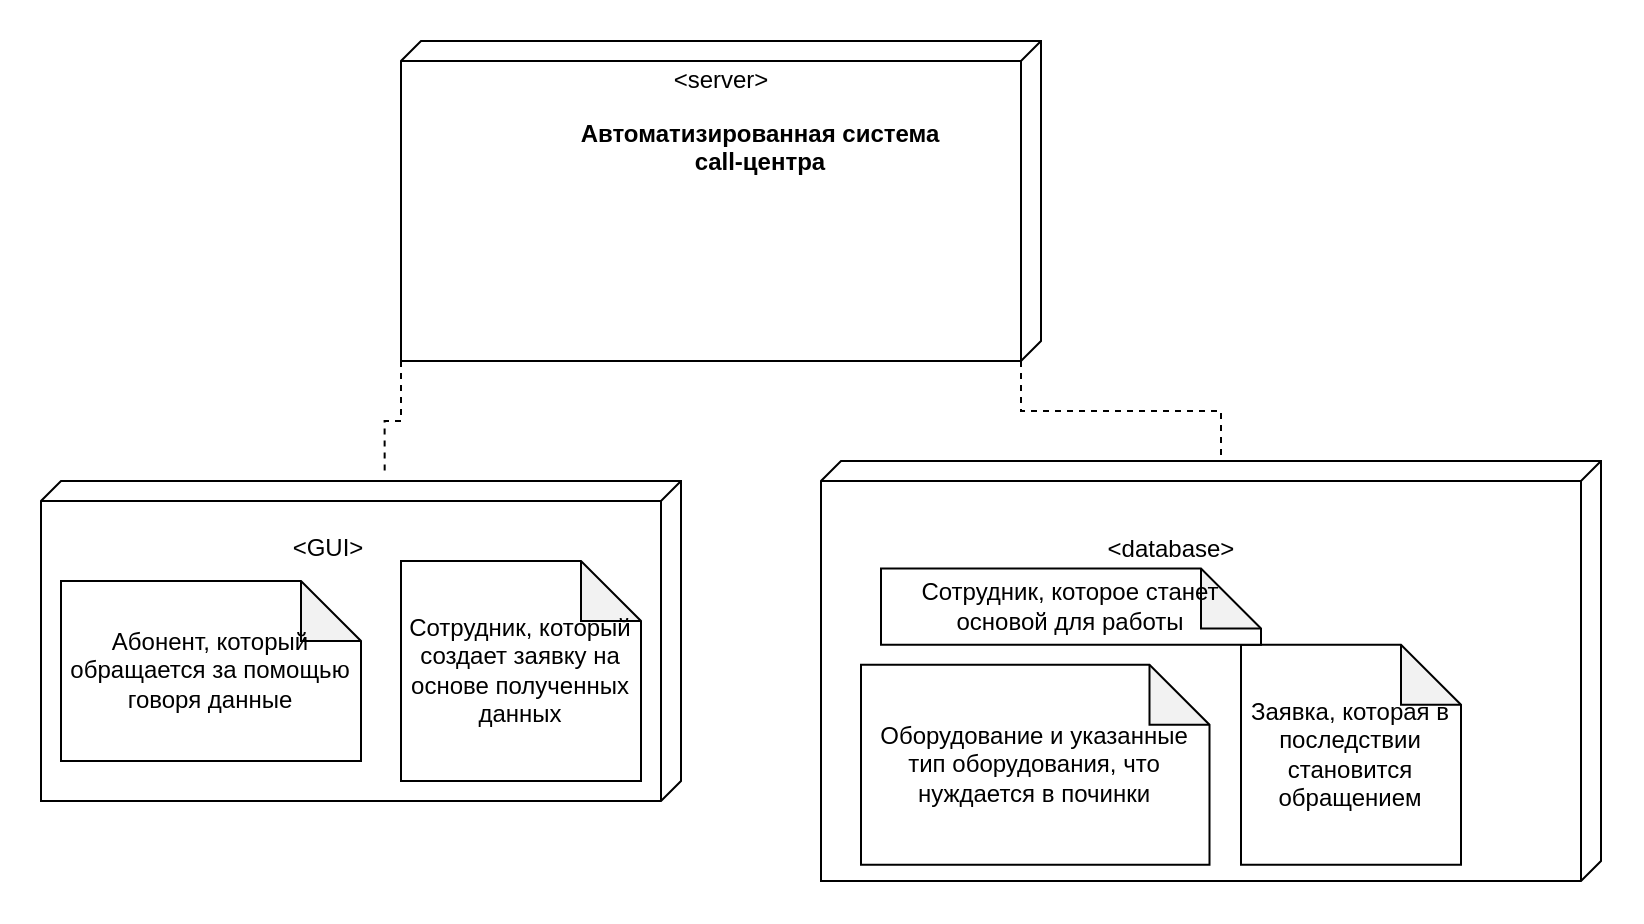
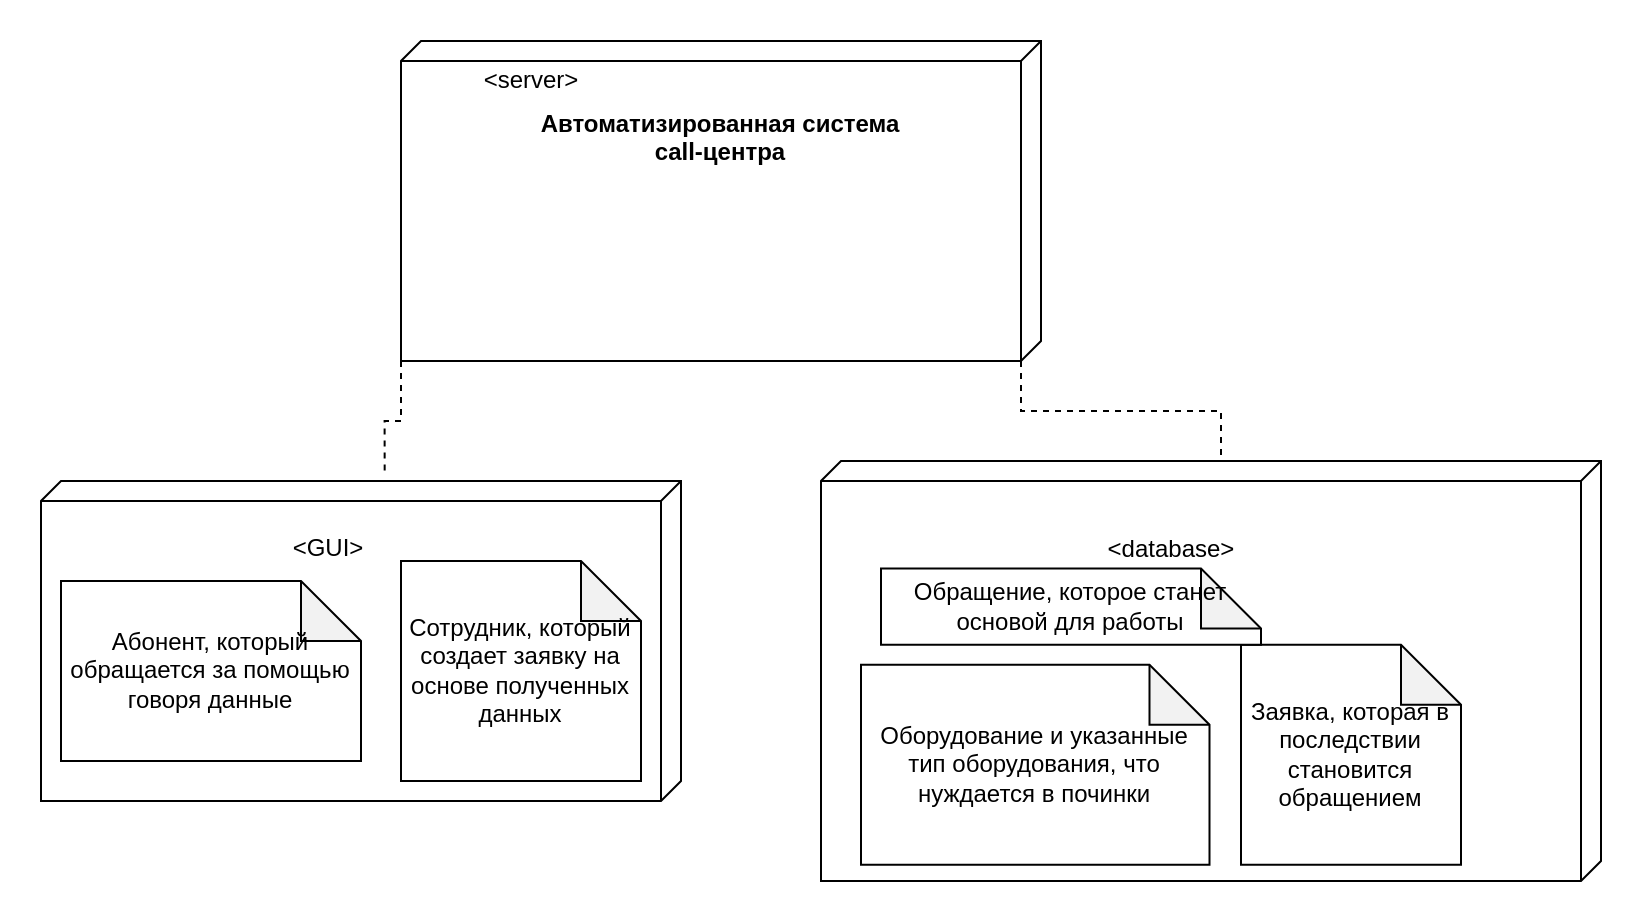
- <mxCell id="5" value="&amp;lt;server&amp;gt;" style="text;html=1;align=center;verticalAlign=middle;resizable=0;points=[];autosize=1;" parent="2" vertex="1"><mxGeometry x="130" y="10" width="60" height="20" as="geometry" /></mxCell>
+ <mxCell id="5" value="&amp;lt;server&amp;gt;" style="text;html=1;align=center;verticalAlign=middle;resizable=0;points=[];autosize=1;" parent="2" vertex="1"><mxGeometry x="35" y="10" width="60" height="20" as="geometry" /></mxCell>
- <mxCell id="4" value="Автоматизированная система&#10;call-центра&#10;" style="text;align=center;fontStyle=1;verticalAlign=middle;spacingLeft=3;spacingRight=3;strokeColor=none;rotatable=0;points=[[0,0.5],[1,0.5]];portConstraint=eastwest;" parent="2" vertex="1"><mxGeometry x="85" y="45" width="190" height="30" as="geometry" /></mxCell>
+ <mxCell id="4" value="Автоматизированная система&#10;call-центра&#10;" style="text;align=center;fontStyle=1;verticalAlign=middle;spacingLeft=3;spacingRight=3;strokeColor=none;rotatable=0;points=[[0,0.5],[1,0.5]];portConstraint=eastwest;" parent="2" vertex="1"><mxGeometry x="65" y="40" width="190" height="30" as="geometry" /></mxCell>
- <mxCell id="16" value="Сотрудник, которое станет основой для работы" style="shape=note;whiteSpace=wrap;html=1;backgroundOutline=1;darkOpacity=0.05;" vertex="1" parent="11"><mxGeometry x="30" y="53.76" width="190" height="38.12" as="geometry" /></mxCell>
+ <mxCell id="16" value="Обращение, которое станет основой для работы" style="shape=note;whiteSpace=wrap;html=1;backgroundOutline=1;darkOpacity=0.05;" vertex="1" parent="11"><mxGeometry x="30" y="53.76" width="190" height="38.12" as="geometry" /></mxCell>
